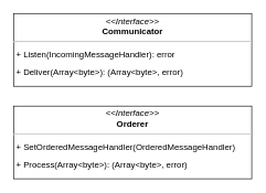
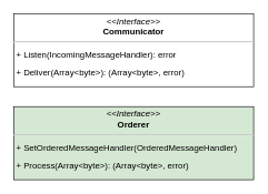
- <mxCell id="3" value="&lt;p style=&quot;margin: 4px 0px 0px ; text-align: center ; font-size: 13px&quot;&gt;&lt;font style=&quot;font-size: 13px&quot;&gt;&lt;i style=&quot;font-size: 13px&quot;&gt;&amp;lt;&amp;lt;Interface&amp;gt;&amp;gt;&lt;/i&gt;&lt;br style=&quot;font-size: 13px&quot;&gt;&lt;b style=&quot;font-size: 13px&quot;&gt;Orderer&lt;/b&gt;&lt;/font&gt;&lt;/p&gt;&lt;hr style=&quot;font-size: 13px&quot;&gt;&lt;p style=&quot;margin: 0px 0px 0px 4px ; font-size: 13px&quot;&gt;&lt;font style=&quot;font-size: 13px ; line-height: 200%&quot;&gt;+ SetOrderedMessageHandler(OrderedMessageHandler)&lt;/font&gt;&lt;/p&gt;&lt;p style=&quot;margin: 0px 0px 0px 4px ; font-size: 13px&quot;&gt;&lt;font style=&quot;font-size: 13px ; line-height: 200%&quot;&gt;+ Process(Array&amp;lt;byte&amp;gt;): (Array&amp;lt;byte&amp;gt;, error)&lt;/font&gt;&lt;/p&gt;" style="verticalAlign=top;align=left;overflow=fill;fontSize=13;fontFamily=Helvetica;html=1;" parent="1" vertex="1"><mxGeometry x="20" y="160" width="360" height="110" as="geometry" /></mxCell>
+ <mxCell id="3" value="&lt;p style=&quot;margin: 4px 0px 0px ; text-align: center ; font-size: 13px&quot;&gt;&lt;font style=&quot;font-size: 13px&quot;&gt;&lt;i style=&quot;font-size: 13px&quot;&gt;&amp;lt;&amp;lt;Interface&amp;gt;&amp;gt;&lt;/i&gt;&lt;br style=&quot;font-size: 13px&quot;&gt;&lt;b style=&quot;font-size: 13px&quot;&gt;Orderer&lt;/b&gt;&lt;/font&gt;&lt;/p&gt;&lt;hr style=&quot;font-size: 13px&quot;&gt;&lt;p style=&quot;margin: 0px 0px 0px 4px ; font-size: 13px&quot;&gt;&lt;font style=&quot;font-size: 13px ; line-height: 200%&quot;&gt;+ SetOrderedMessageHandler(OrderedMessageHandler)&lt;/font&gt;&lt;/p&gt;&lt;p style=&quot;margin: 0px 0px 0px 4px ; font-size: 13px&quot;&gt;&lt;font style=&quot;font-size: 13px ; line-height: 200%&quot;&gt;+ Process(Array&amp;lt;byte&amp;gt;): (Array&amp;lt;byte&amp;gt;, error)&lt;/font&gt;&lt;/p&gt;" style="verticalAlign=top;align=left;overflow=fill;fontSize=13;fontFamily=Helvetica;html=1;fillColor=#d5e8d4;" parent="1" vertex="1"><mxGeometry x="20" y="160" width="360" height="110" as="geometry" /></mxCell>
